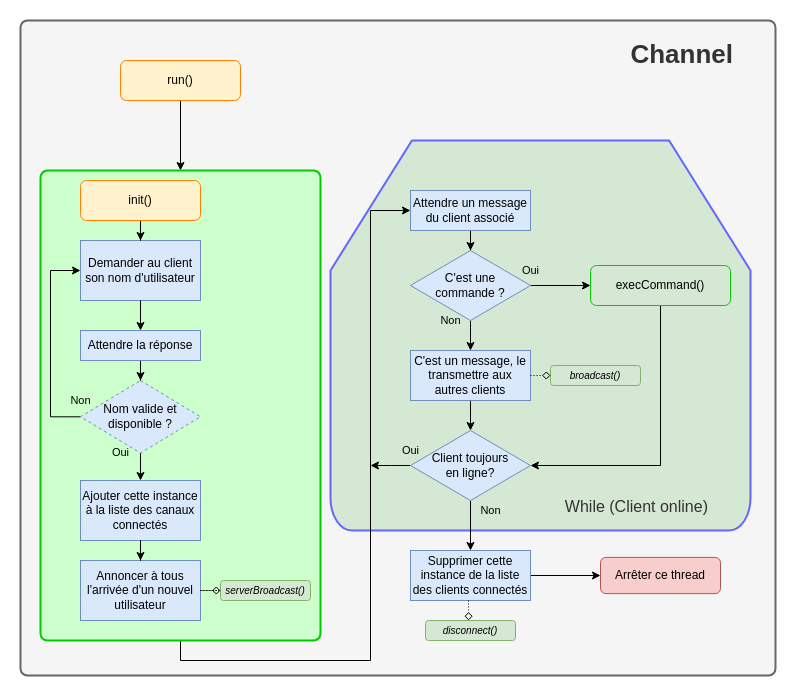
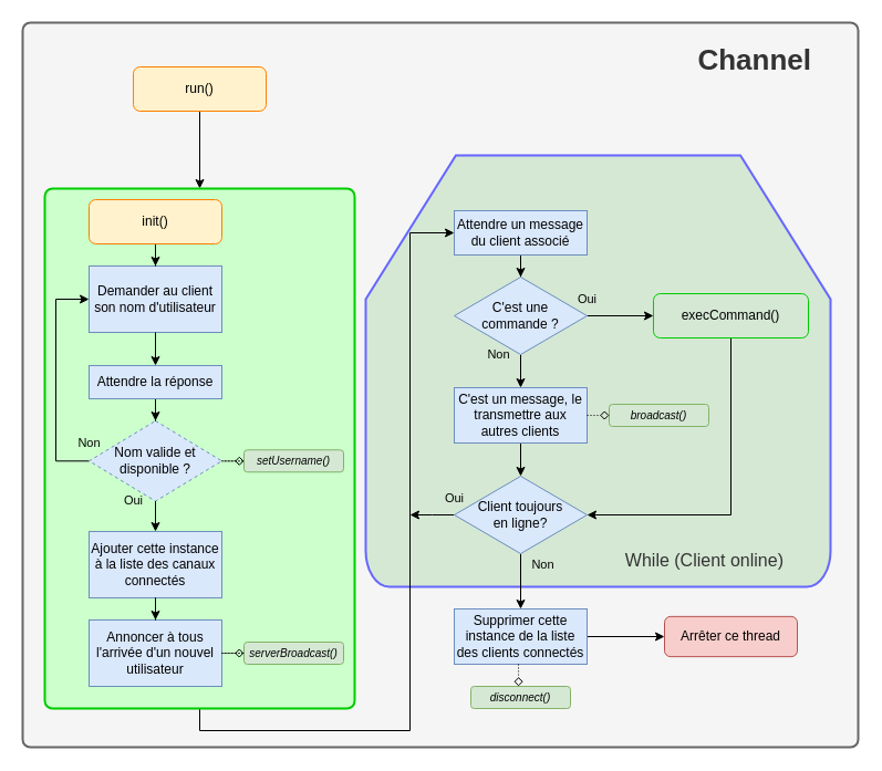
+ <mxCell id="38" value="" style="edgeStyle=orthogonalEdgeStyle;rounded=0;orthogonalLoop=1;jettySize=auto;html=1;dashed=1;dashPattern=1 2;labelBackgroundColor=none;endArrow=diamond;endFill=0;" edge="1" parent="21" source="25" target="37"><mxGeometry relative="1" as="geometry" /></mxCell>
+ <mxCell id="37" value="&lt;i&gt;&lt;font style=&quot;font-size: 10px&quot;&gt;setUsername()&lt;/font&gt;&lt;/i&gt;" style="rounded=1;whiteSpace=wrap;html=1;fontSize=12;glass=0;strokeWidth=1;shadow=0;fillColor=#d5e8d4;strokeColor=#82b366;verticalAlign=middle;" vertex="1" parent="21"><mxGeometry x="180" y="236.28" width="90" height="20" as="geometry" /></mxCell>
